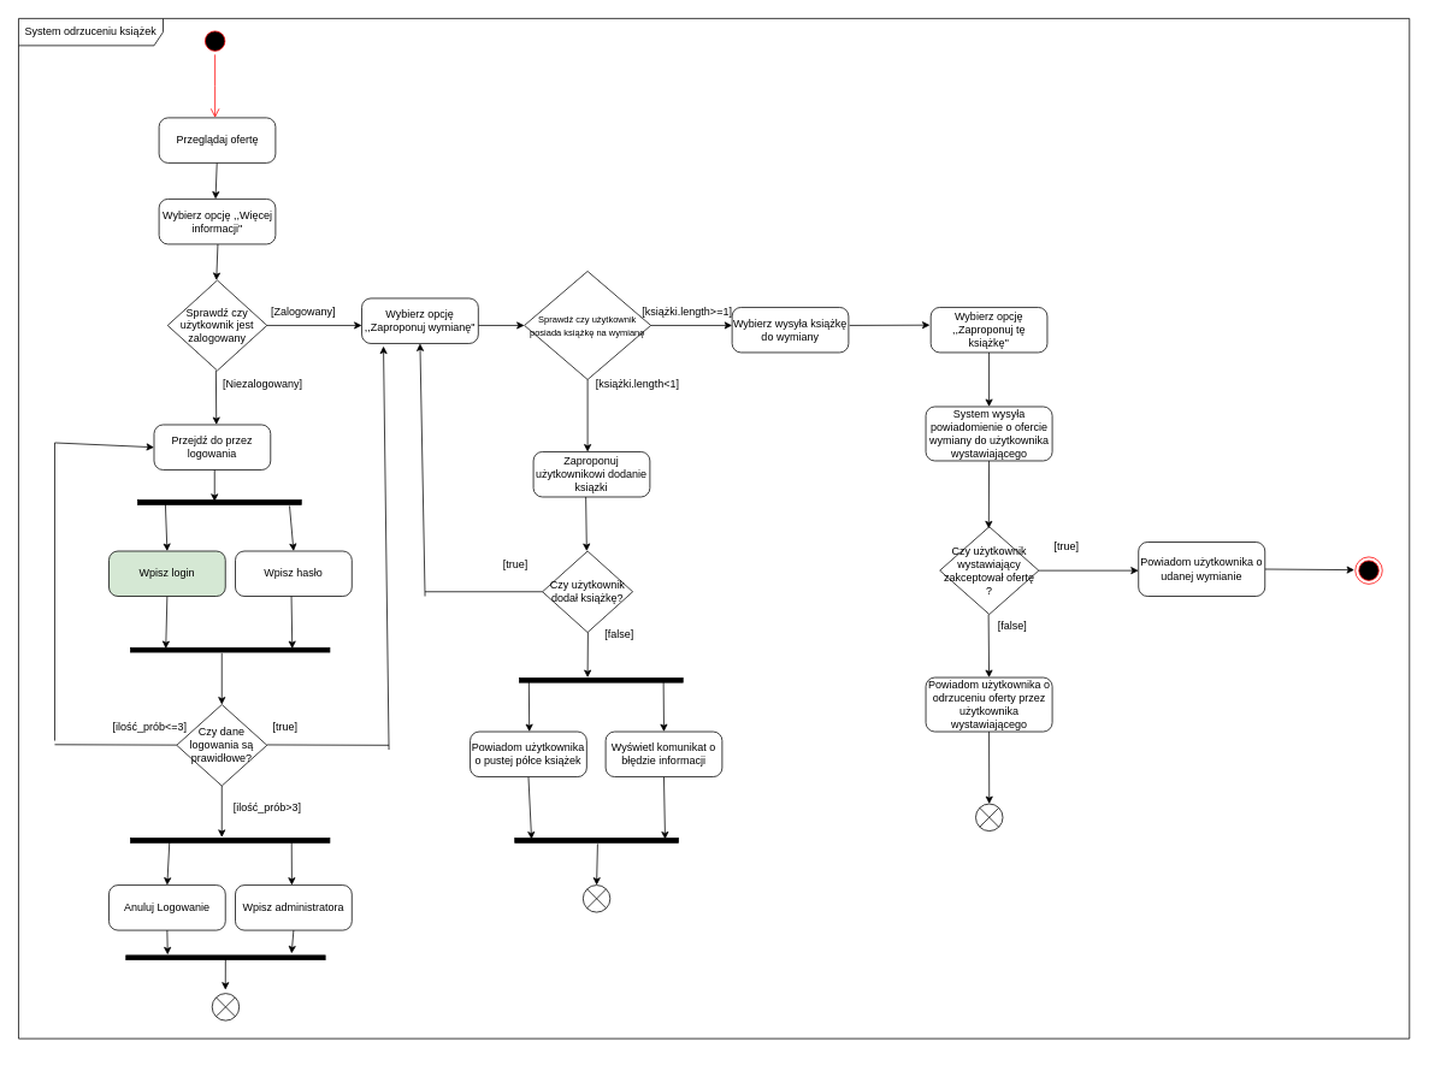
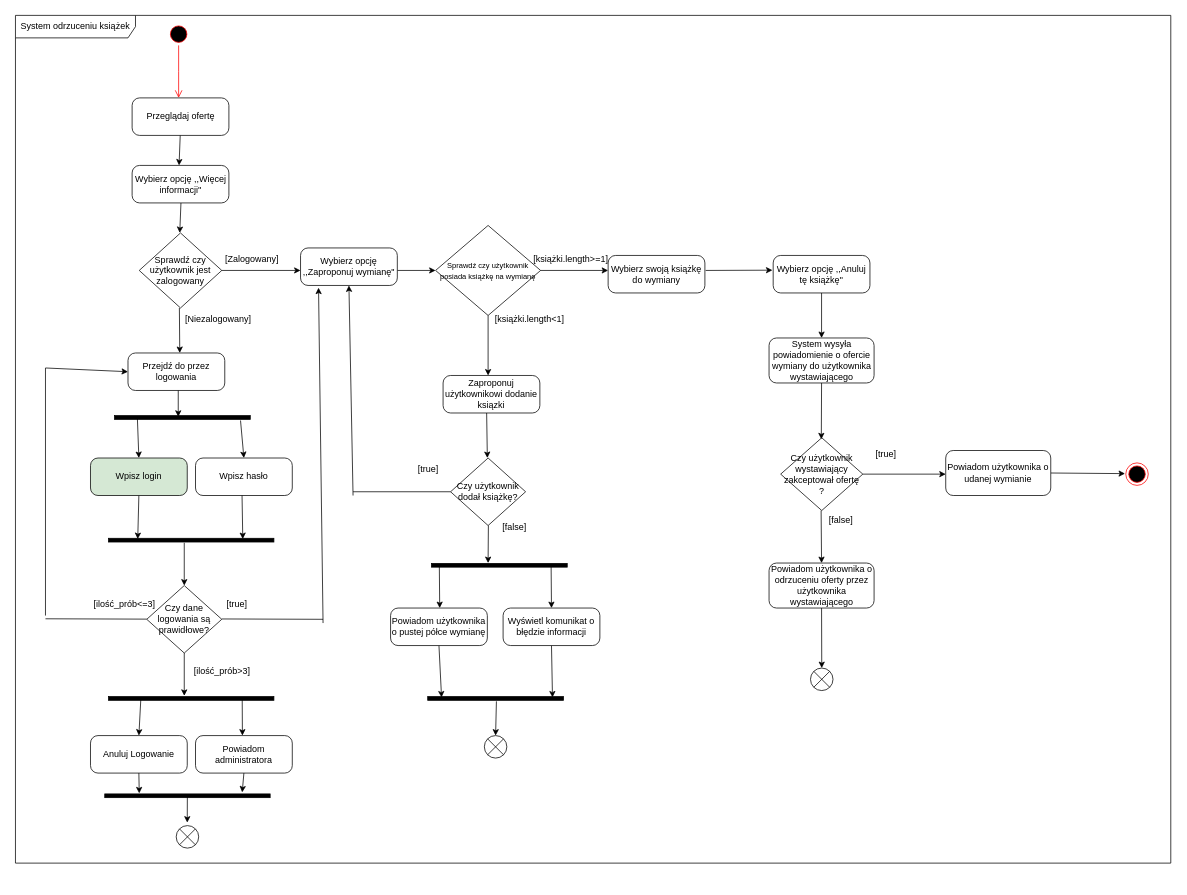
- <mxCell id="81" value="Wybierz wysyła książkę do wymiany" style="html=1;dashed=0;rounded=1;absoluteArcSize=1;arcSize=20;verticalAlign=middle;align=center;whiteSpace=wrap;" vertex="1" parent="69"><mxGeometry x="790" y="320" width="129" height="50" as="geometry" /></mxCell>
+ <mxCell id="81" value="Wybierz swoją książkę do wymiany" style="html=1;dashed=0;rounded=1;absoluteArcSize=1;arcSize=20;verticalAlign=middle;align=center;whiteSpace=wrap;" vertex="1" parent="69"><mxGeometry x="790" y="320" width="129" height="50" as="geometry" /></mxCell>
- <mxCell id="83" value="Wybierz opcję ,,Zaproponuj tę książkę''" style="html=1;dashed=0;rounded=1;absoluteArcSize=1;arcSize=20;verticalAlign=middle;align=center;whiteSpace=wrap;" vertex="1" parent="69"><mxGeometry x="1010" y="320" width="129" height="50" as="geometry" /></mxCell>
+ <mxCell id="83" value="Wybierz opcję ,,Anuluj tę książkę''" style="html=1;dashed=0;rounded=1;absoluteArcSize=1;arcSize=20;verticalAlign=middle;align=center;whiteSpace=wrap;" vertex="1" parent="69"><mxGeometry x="1010" y="320" width="129" height="50" as="geometry" /></mxCell>
- <mxCell id="79" value="Powiadom użytkownika o pustej półce książek " style="html=1;dashed=0;rounded=1;absoluteArcSize=1;arcSize=20;verticalAlign=middle;align=center;whiteSpace=wrap;" vertex="1" parent="69"><mxGeometry x="500" y="790" width="129" height="50" as="geometry" /></mxCell>
+ <mxCell id="79" value="Powiadom użytkownika o pustej półce wymianę " style="html=1;dashed=0;rounded=1;absoluteArcSize=1;arcSize=20;verticalAlign=middle;align=center;whiteSpace=wrap;" vertex="1" parent="69"><mxGeometry x="500" y="790" width="129" height="50" as="geometry" /></mxCell>
- <mxCell id="75" value="Wpisz administratora " style="html=1;dashed=0;rounded=1;absoluteArcSize=1;arcSize=20;verticalAlign=middle;align=center;whiteSpace=wrap;" vertex="1" parent="69"><mxGeometry x="240" y="960" width="129" height="50" as="geometry" /></mxCell>
+ <mxCell id="75" value="Powiadom administratora " style="html=1;dashed=0;rounded=1;absoluteArcSize=1;arcSize=20;verticalAlign=middle;align=center;whiteSpace=wrap;" vertex="1" parent="69"><mxGeometry x="240" y="960" width="129" height="50" as="geometry" /></mxCell>
